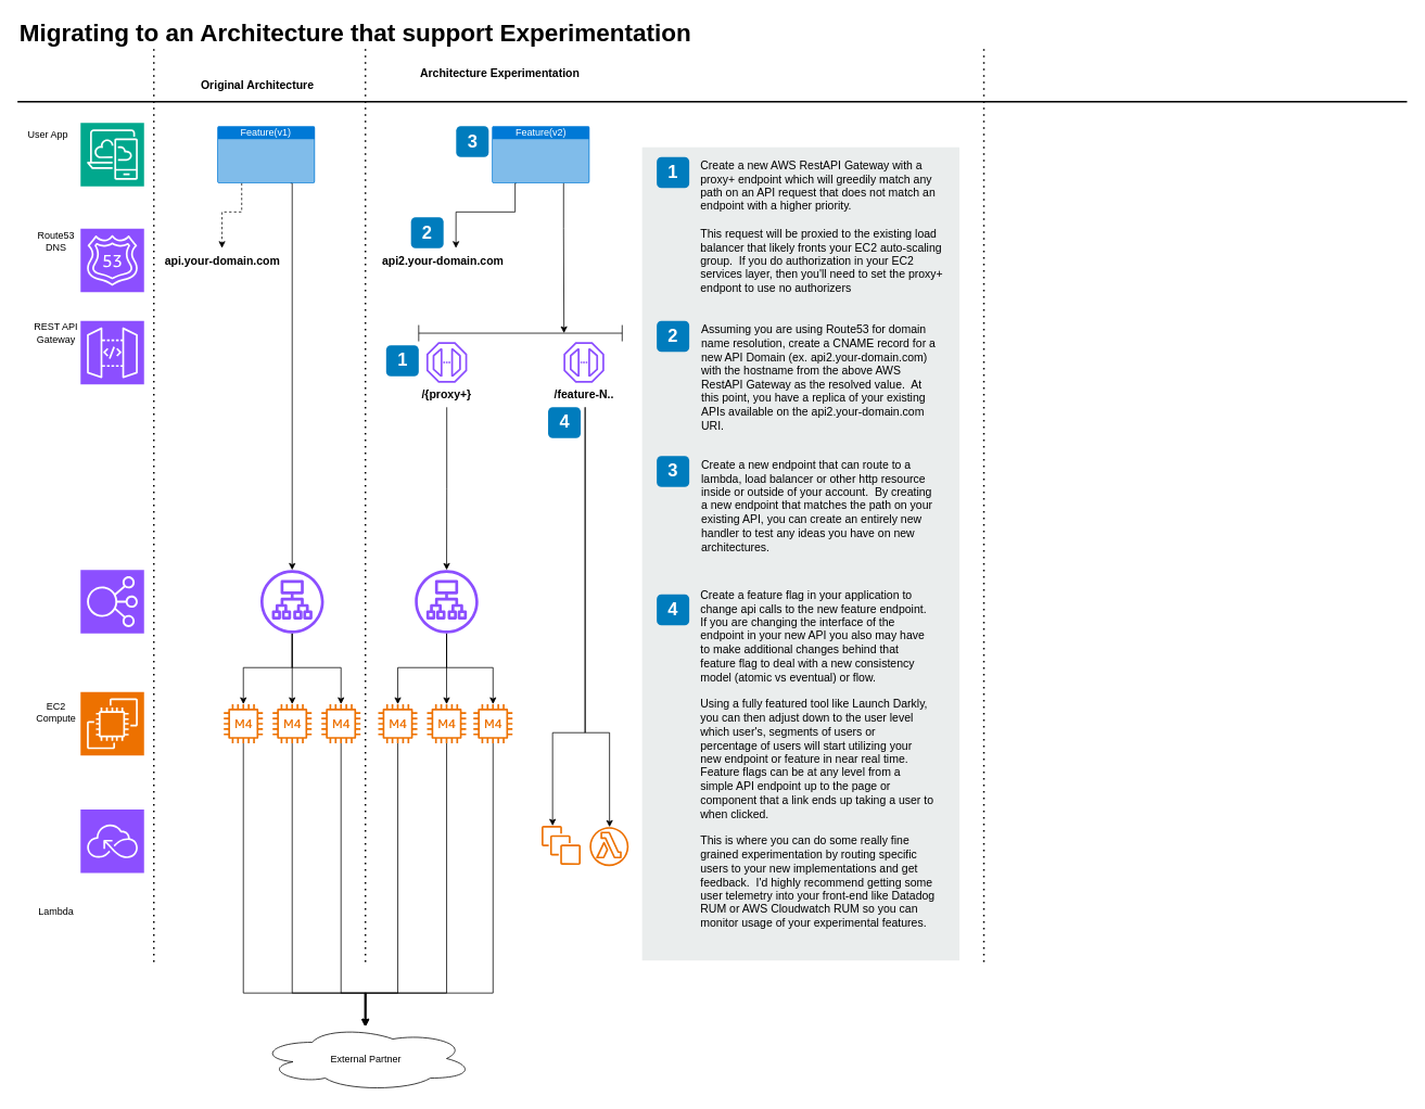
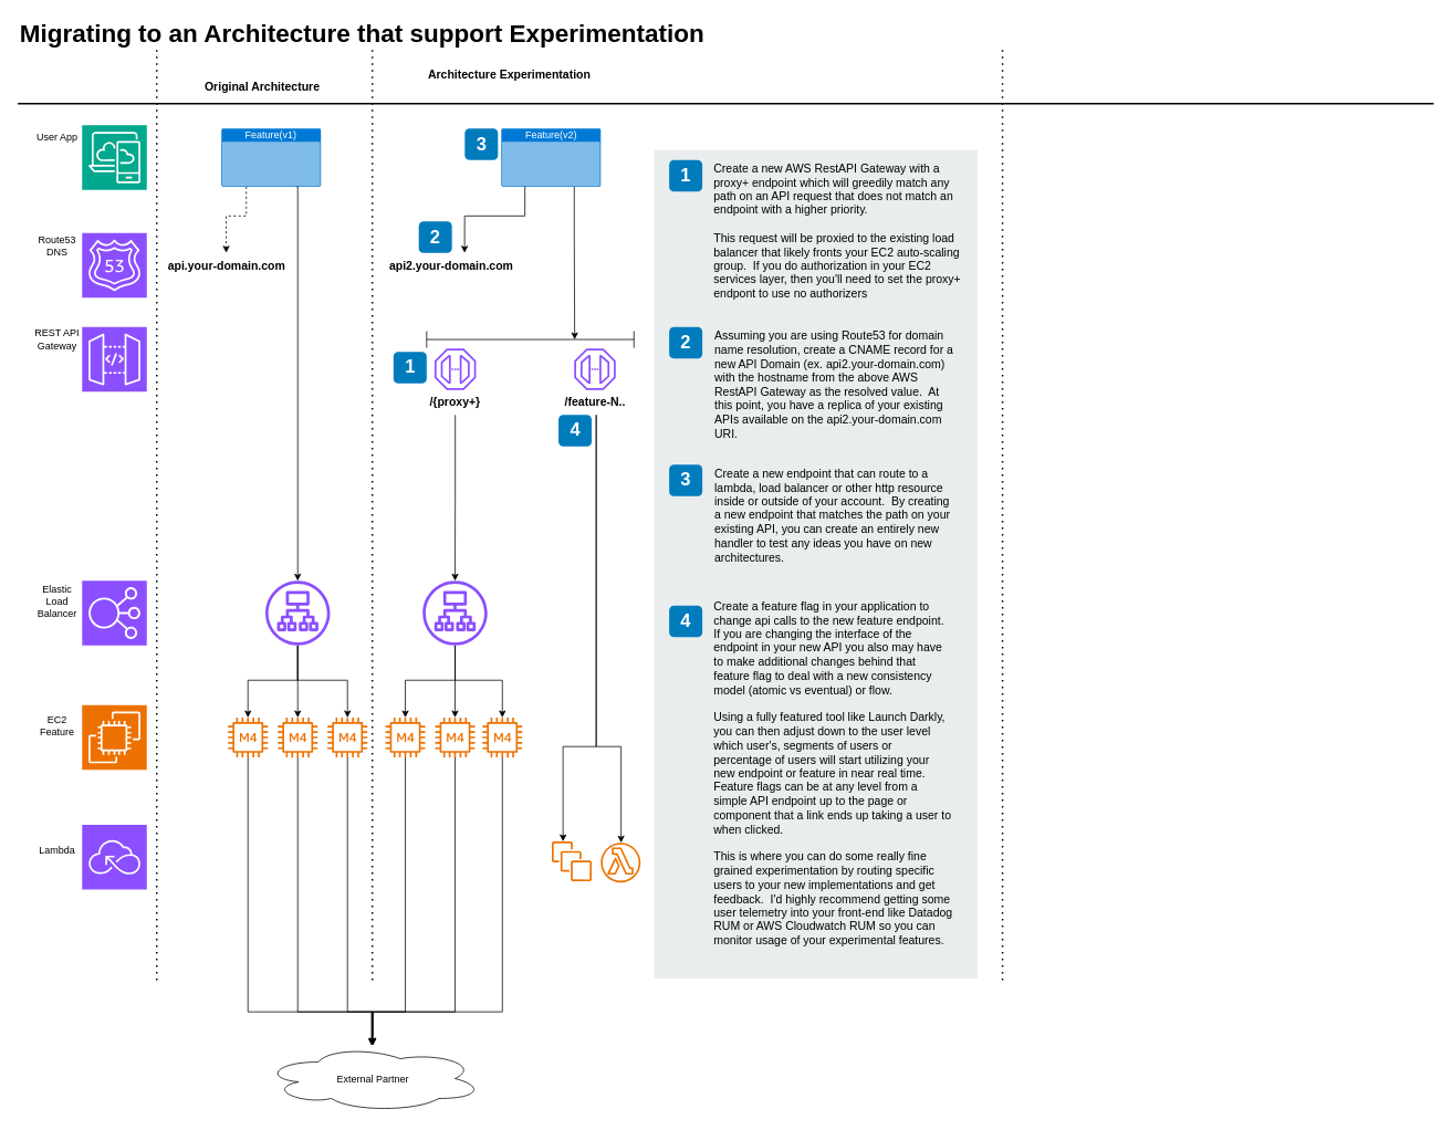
- <mxCell id="28" value="User App" style="text;html=1;strokeColor=none;fillColor=none;align=center;verticalAlign=middle;whiteSpace=wrap;rounded=0;" vertex="1" parent="1"><mxGeometry x="28" y="150.5" width="60" height="30" as="geometry" /></mxCell>
+ <mxCell id="28" value="User App" style="text;html=1;strokeColor=none;fillColor=none;align=center;verticalAlign=middle;whiteSpace=wrap;rounded=0;" vertex="1" parent="1"><mxGeometry x="38" y="150.5" width="60" height="30" as="geometry" /></mxCell>
+ <mxCell id="51" value="Elastic Load Balancer" style="text;html=1;strokeColor=none;fillColor=none;align=center;verticalAlign=middle;whiteSpace=wrap;rounded=0;" vertex="1" parent="1"><mxGeometry x="38" y="700" width="60" height="50" as="geometry" /></mxCell>
- <mxCell id="52" value="EC2 Compute" style="text;html=1;strokeColor=none;fillColor=none;align=center;verticalAlign=middle;whiteSpace=wrap;rounded=0;" vertex="1" parent="1"><mxGeometry x="38" y="850" width="60" height="50" as="geometry" /></mxCell>
+ <mxCell id="52" value="EC2 Feature" style="text;html=1;strokeColor=none;fillColor=none;align=center;verticalAlign=middle;whiteSpace=wrap;rounded=0;" vertex="1" parent="1"><mxGeometry x="38" y="850" width="60" height="50" as="geometry" /></mxCell>
- <mxCell id="53" value="Lambda" style="text;html=1;strokeColor=none;fillColor=none;align=center;verticalAlign=middle;whiteSpace=wrap;rounded=0;" vertex="1" parent="1"><mxGeometry x="38" y="1105.5" width="60" height="29.5" as="geometry" /></mxCell>
+ <mxCell id="53" value="Lambda" style="text;html=1;strokeColor=none;fillColor=none;align=center;verticalAlign=middle;whiteSpace=wrap;rounded=0;" vertex="1" parent="1"><mxGeometry x="38" y="1010.5" width="60" height="29.5" as="geometry" /></mxCell>
